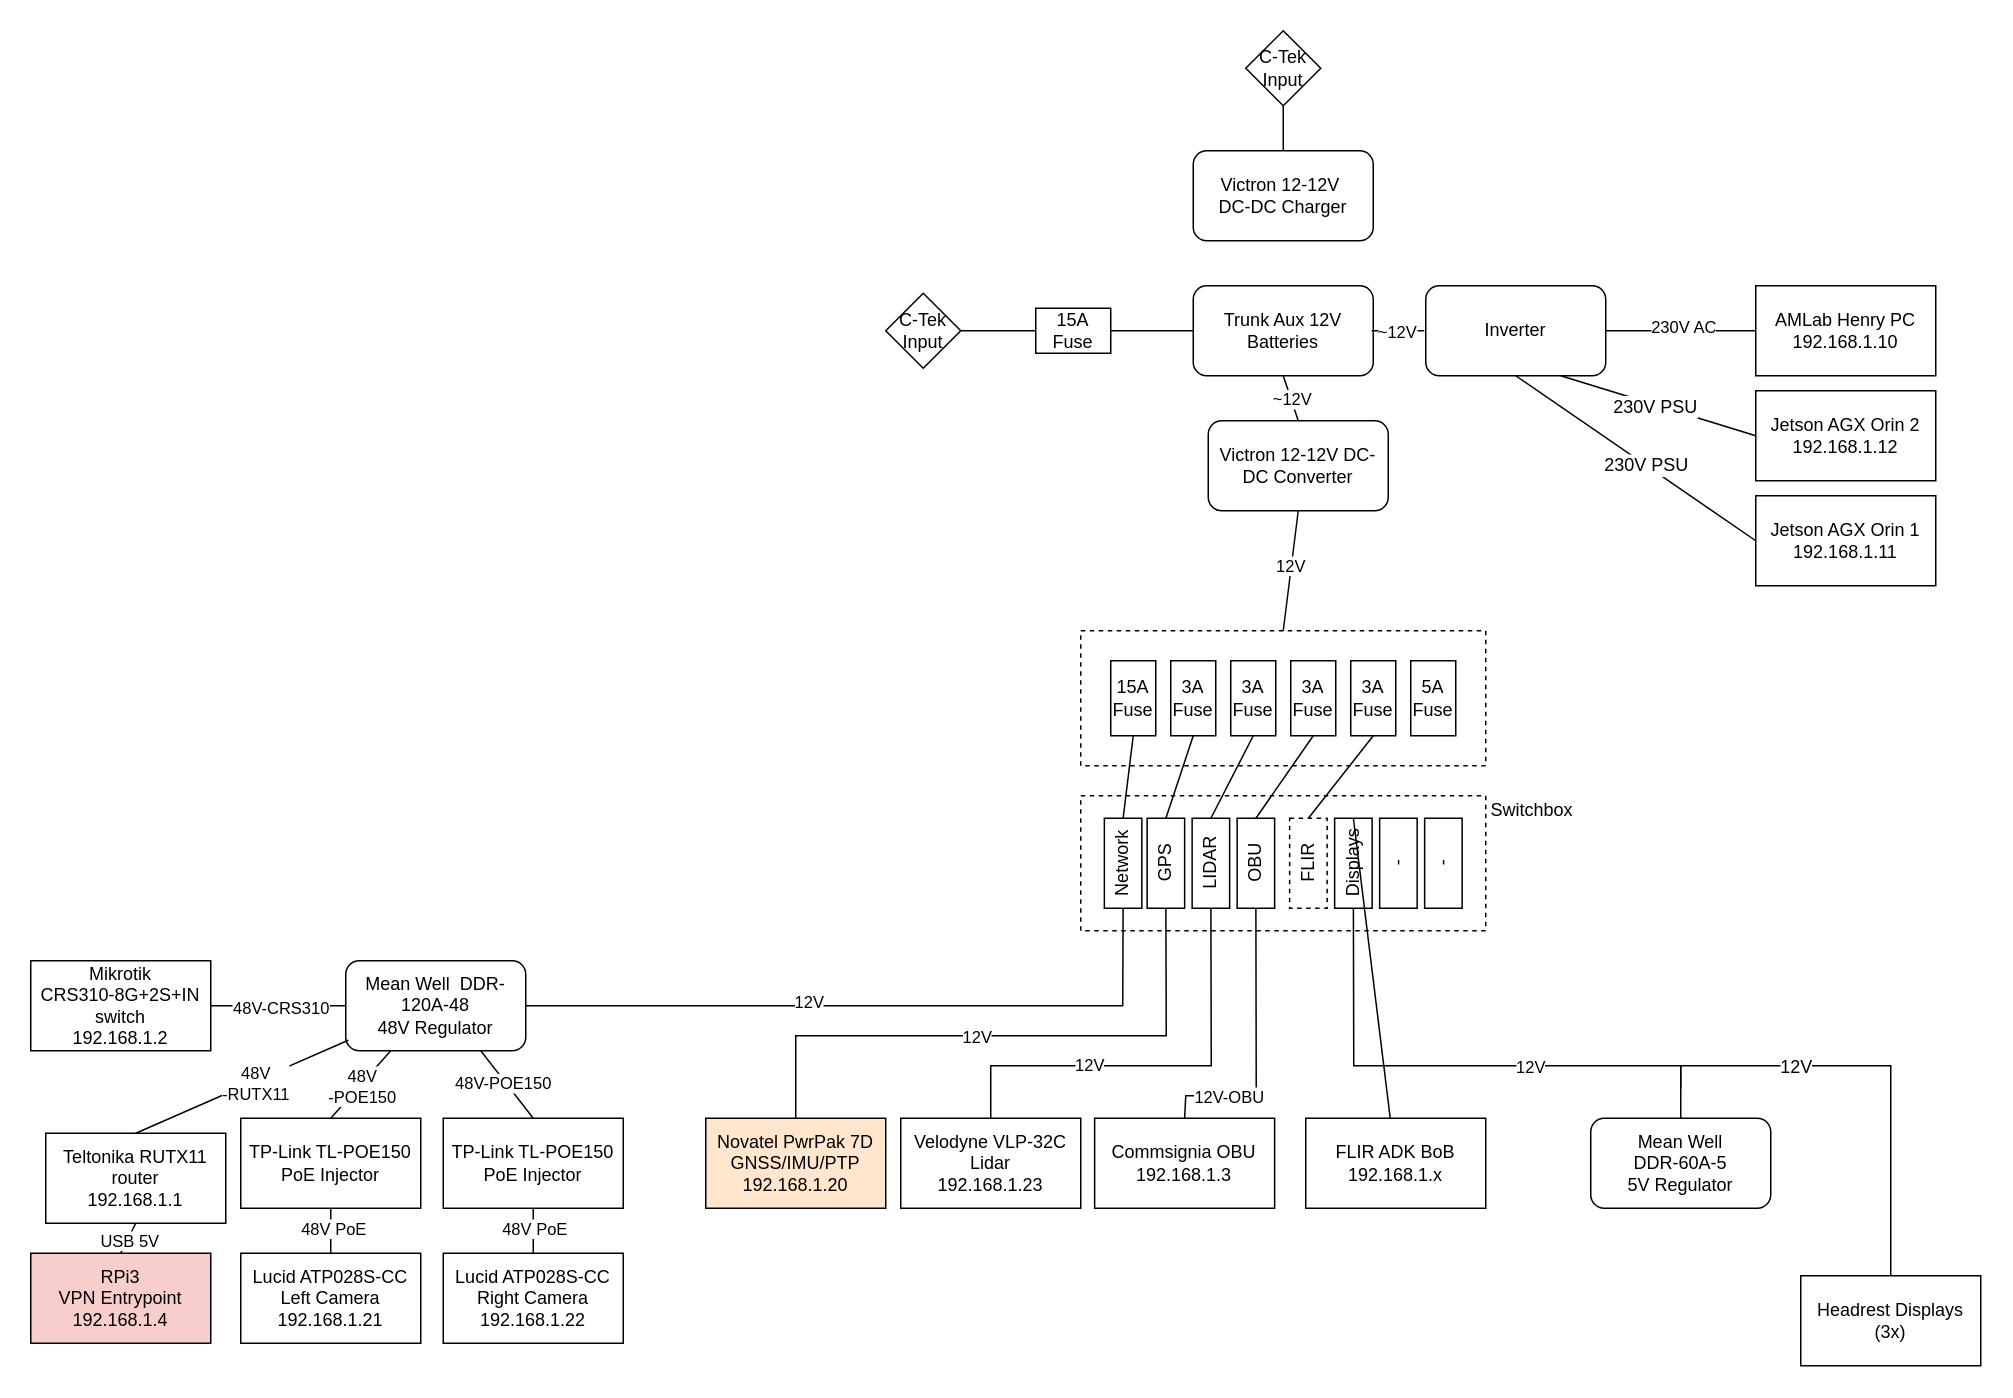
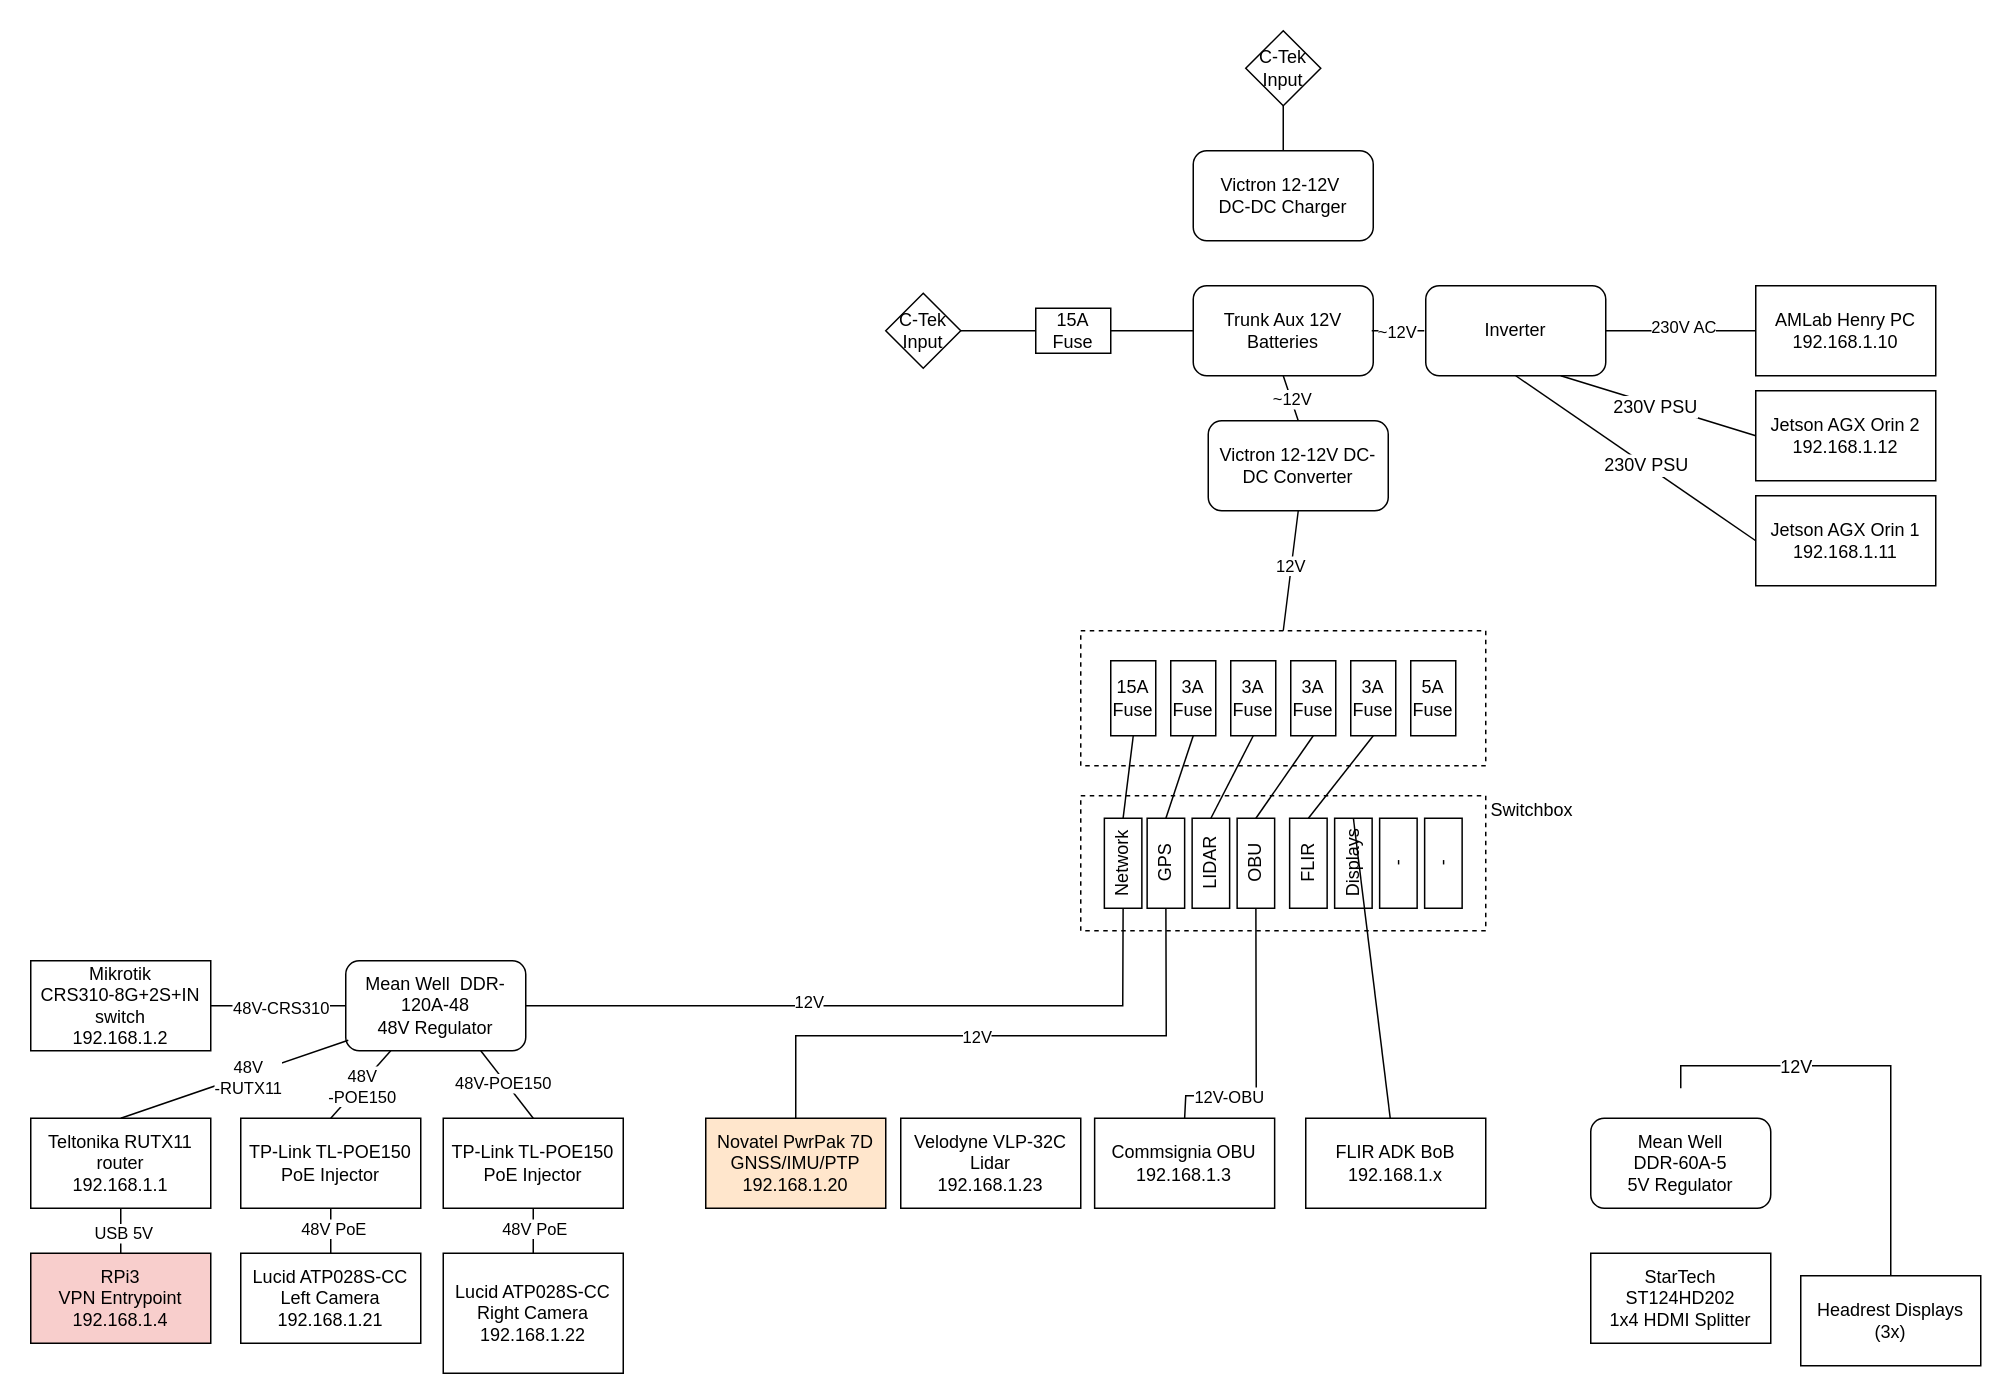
- <mxCell id="49" value="FLIR" style="rounded=0;whiteSpace=wrap;html=1;horizontal=0;dashed=1;" parent="44" vertex="1"><mxGeometry x="139.26" y="15" width="25" height="60" as="geometry" /></mxCell>
+ <mxCell id="49" value="FLIR" style="rounded=0;whiteSpace=wrap;html=1;horizontal=0;" parent="44" vertex="1"><mxGeometry x="139.26" y="15" width="25" height="60" as="geometry" /></mxCell>
- <mxCell id="53" value="" style="endArrow=none;html=1;rounded=0;entryX=0.5;entryY=1;entryDx=0;entryDy=0;exitX=0.5;exitY=0;exitDx=0;exitDy=0;" parent="1" source="13" target="47" edge="1"><mxGeometry width="50" height="50" relative="1" as="geometry"><mxPoint x="1060" y="440" as="sourcePoint" /><mxPoint x="1110" y="390" as="targetPoint" /><Array as="points"><mxPoint x="660" y="710" /><mxPoint x="807" y="710" /></Array></mxGeometry></mxCell>
- <mxCell id="54" value="12V" style="edgeLabel;html=1;align=center;verticalAlign=middle;resizable=0;points=[];" parent="53" vertex="1" connectable="0"><mxGeometry x="-0.043" y="1" relative="1" as="geometry"><mxPoint x="-37" as="offset" /></mxGeometry></mxCell>
- <mxCell id="65" value="" style="endArrow=none;html=1;rounded=0;entryX=0.5;entryY=1;entryDx=0;entryDy=0;exitX=0.5;exitY=0;exitDx=0;exitDy=0;" parent="1" source="22" target="50" edge="1"><mxGeometry width="50" height="50" relative="1" as="geometry"><mxPoint x="870" y="730" as="sourcePoint" /><mxPoint x="780" y="660" as="targetPoint" /><Array as="points"><mxPoint x="1120" y="710" /><mxPoint x="902" y="710" /></Array></mxGeometry></mxCell>
- <mxCell id="66" value="12V" style="edgeLabel;html=1;align=center;verticalAlign=middle;resizable=0;points=[];" parent="65" vertex="1" connectable="0"><mxGeometry x="-0.572" y="3" relative="1" as="geometry"><mxPoint x="-59" y="-3" as="offset" /></mxGeometry></mxCell>
- <mxCell id="4" value="&lt;div&gt;Teltonika RUTX11&lt;/div&gt;&lt;div&gt;router&lt;/div&gt;&lt;div&gt;192.168.1.1&lt;br&gt;&lt;/div&gt;" style="rounded=0;whiteSpace=wrap;html=1;" parent="1" vertex="1"><mxGeometry x="30" y="755" width="120" height="60" as="geometry" /></mxCell>
+ <mxCell id="4" value="&lt;div&gt;Teltonika RUTX11&lt;/div&gt;&lt;div&gt;router&lt;/div&gt;&lt;div&gt;192.168.1.1&lt;br&gt;&lt;/div&gt;" style="rounded=0;whiteSpace=wrap;html=1;" parent="1" vertex="1"><mxGeometry x="20" y="745" width="120" height="60" as="geometry" /></mxCell>
- <mxCell id="12" value="&lt;div&gt;Lucid ATP028S-CC&lt;br&gt;&lt;/div&gt;&lt;div&gt;Right Camera&lt;br&gt;&lt;/div&gt;&lt;div&gt;192.168.1.22&lt;br&gt;&lt;/div&gt;" style="rounded=0;whiteSpace=wrap;html=1;" parent="1" vertex="1"><mxGeometry x="295" y="835" width="120" height="60" as="geometry" /></mxCell>
+ <mxCell id="12" value="&lt;div&gt;Lucid ATP028S-CC&lt;br&gt;&lt;/div&gt;&lt;div&gt;Right Camera&lt;br&gt;&lt;/div&gt;&lt;div&gt;192.168.1.22&lt;br&gt;&lt;/div&gt;" style="rounded=0;whiteSpace=wrap;html=1;" parent="1" vertex="1"><mxGeometry x="295" y="835" width="120" height="80" as="geometry" /></mxCell>
+ <mxCell id="38" value="&lt;div&gt;StarTech ST124HD202&lt;/div&gt;&lt;div&gt;1x4 HDMI Splitter&lt;/div&gt;" style="rounded=0;whiteSpace=wrap;html=1;" parent="1" vertex="1"><mxGeometry x="1060" y="835" width="120" height="60" as="geometry" /></mxCell>
